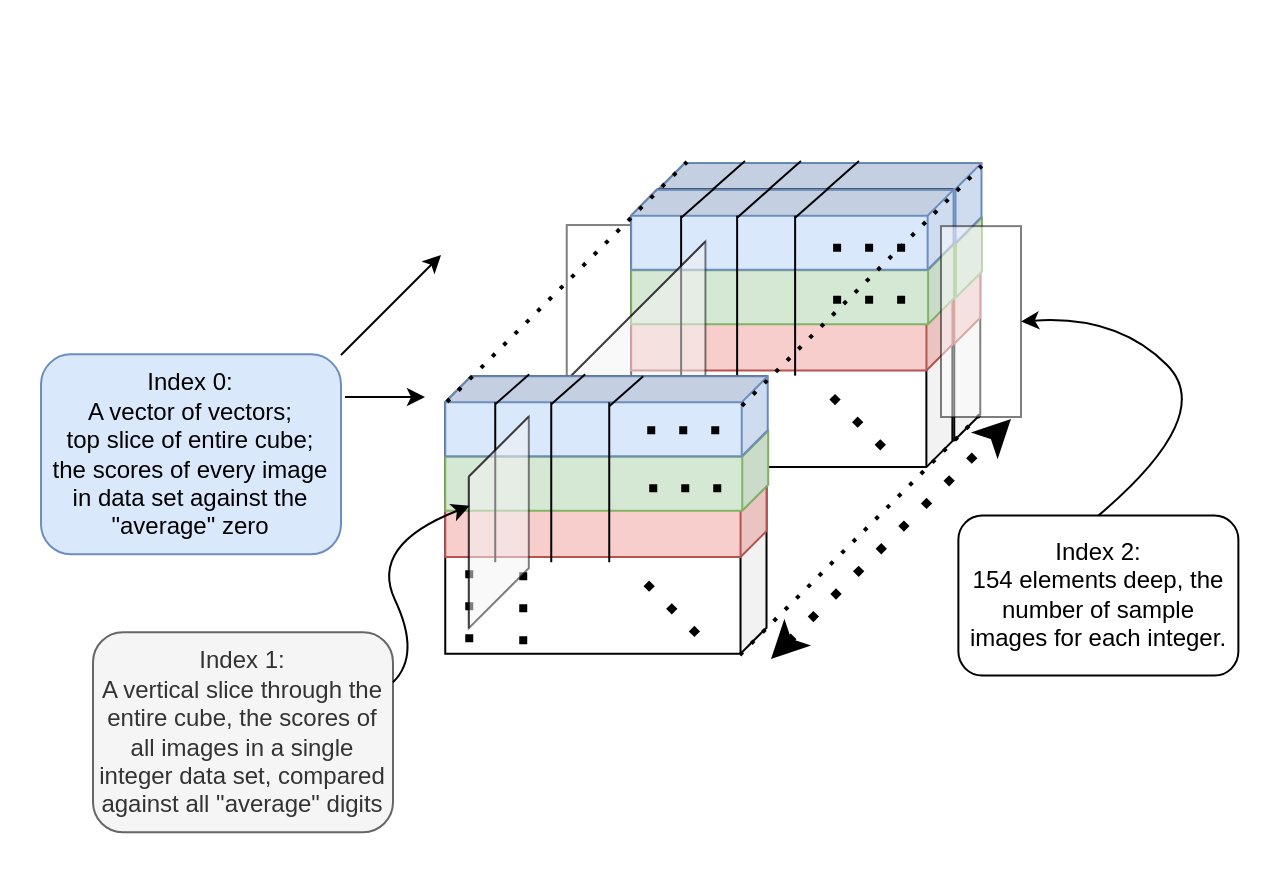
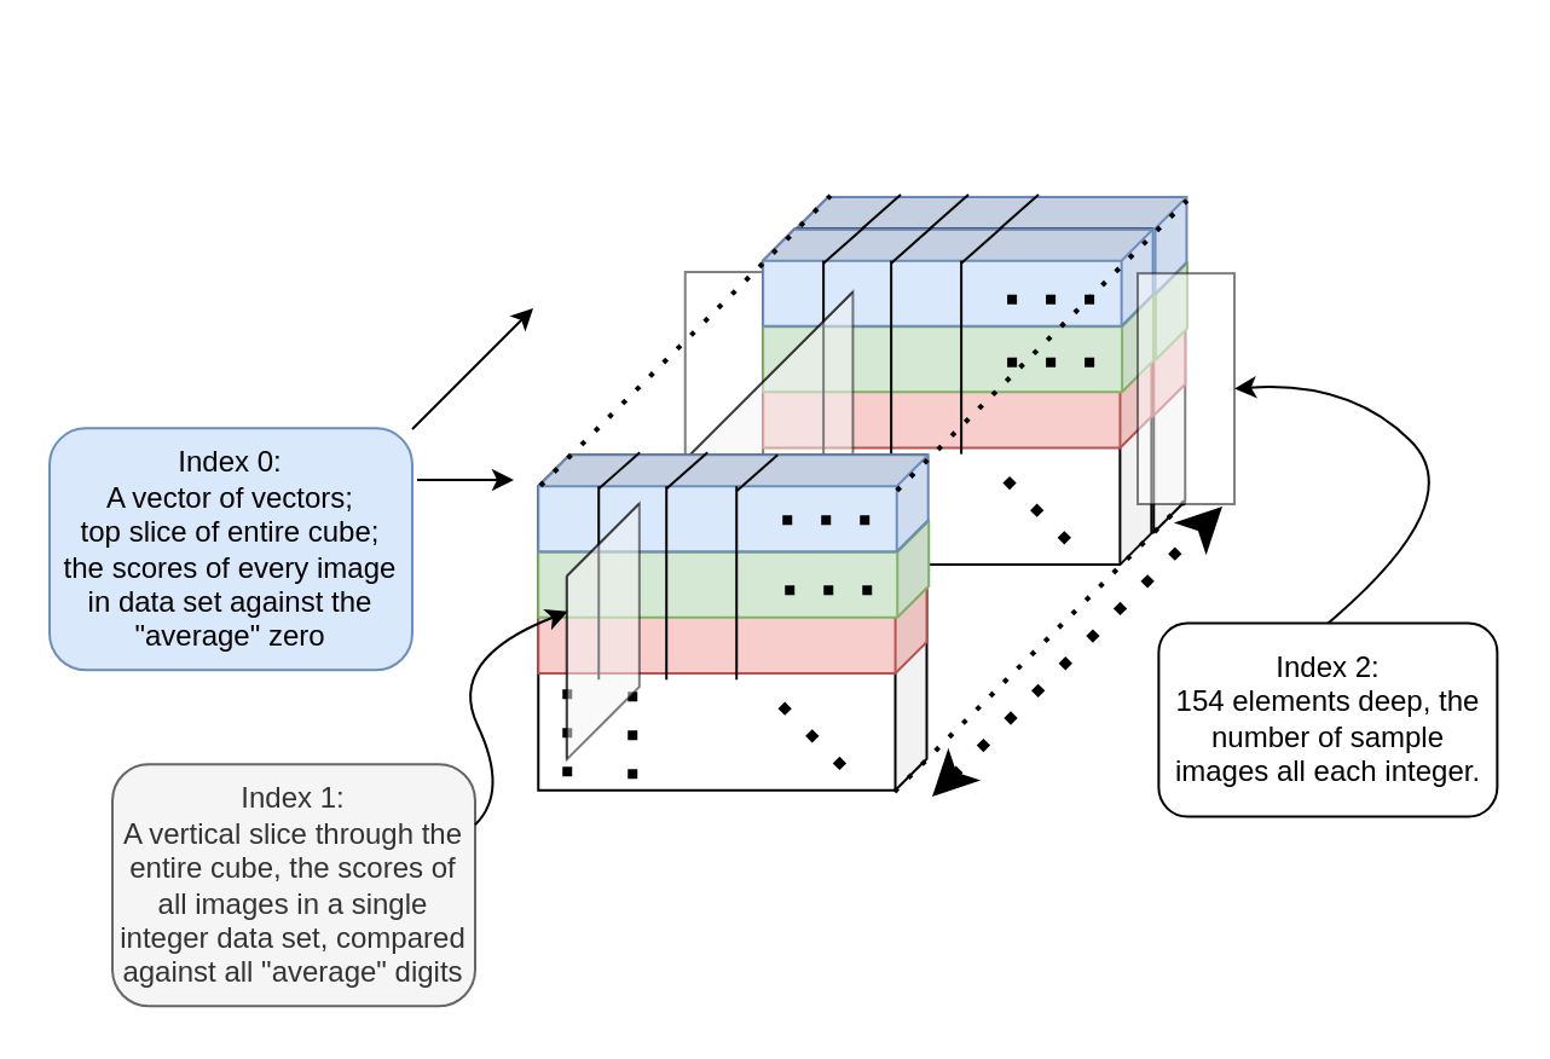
- <mxCell id="50" value="Index 2:&lt;br&gt;154 elements deep, the number of sample images for each integer." style="rounded=1;whiteSpace=wrap;html=1;" vertex="1" parent="1"><mxGeometry x="478.69" y="257.31" width="140" height="80" as="geometry" /></mxCell>
+ <mxCell id="50" value="Index 2:&lt;br&gt;154 elements deep, the number of sample images all each integer." style="rounded=1;whiteSpace=wrap;html=1;" vertex="1" parent="1"><mxGeometry x="478.69" y="257.31" width="140" height="80" as="geometry" /></mxCell>
